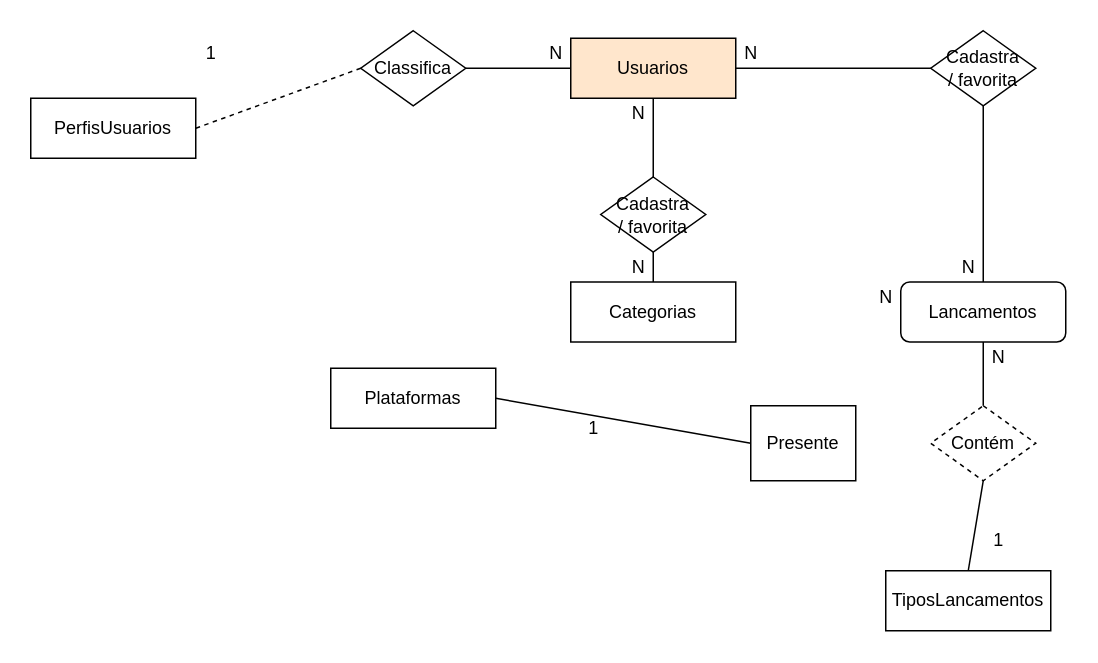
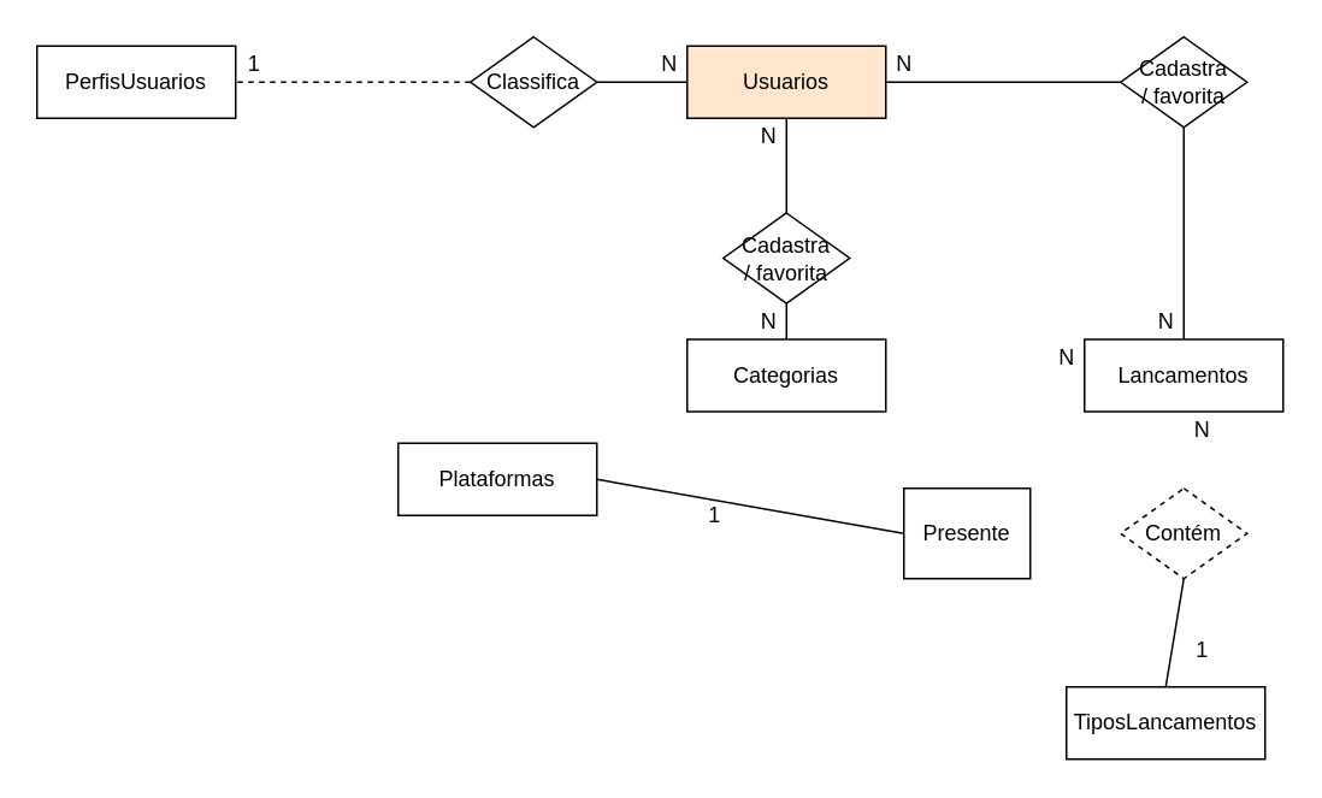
- <mxCell id="2" value="Classifica" style="rhombus;whiteSpace=wrap;html=1;" parent="1" vertex="1"><mxGeometry x="240" y="20" width="70" height="50" as="geometry" /></mxCell>
+ <mxCell id="2" value="Classifica" style="rhombus;whiteSpace=wrap;html=1;" parent="1" vertex="1"><mxGeometry x="260" y="20" width="70" height="50" as="geometry" /></mxCell>
- <mxCell id="6" value="PerfisUsuarios" style="rounded=0;whiteSpace=wrap;html=1;" parent="1" vertex="1"><mxGeometry x="20" y="65" width="110" height="40" as="geometry" /></mxCell>
+ <mxCell id="6" value="PerfisUsuarios" style="rounded=0;whiteSpace=wrap;html=1;" parent="1" vertex="1"><mxGeometry x="20" y="25" width="110" height="40" as="geometry" /></mxCell>
- <mxCell id="5" value="Lancamentos" style="whiteSpace=wrap;html=1;rounded=1;" parent="1" vertex="1"><mxGeometry x="600" y="187.5" width="110" height="40" as="geometry" /></mxCell>
+ <mxCell id="5" value="Lancamentos" style="rounded=0;whiteSpace=wrap;html=1;" parent="1" vertex="1"><mxGeometry x="600" y="187.5" width="110" height="40" as="geometry" /></mxCell>
- <mxCell id="23" value="" style="endArrow=none;html=1;entryX=0.5;entryY=0;entryDx=0;entryDy=0;exitX=0.5;exitY=1;exitDx=0;exitDy=0;" parent="1" source="5" target="22" edge="1"><mxGeometry width="50" height="50" relative="1" as="geometry"><mxPoint x="550" y="227.5" as="sourcePoint" /><mxPoint x="550" y="345.5" as="targetPoint" /></mxGeometry></mxCell>
